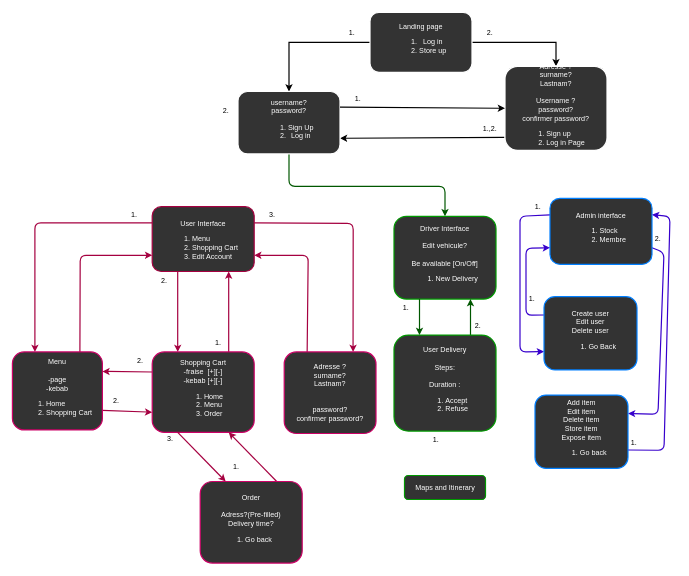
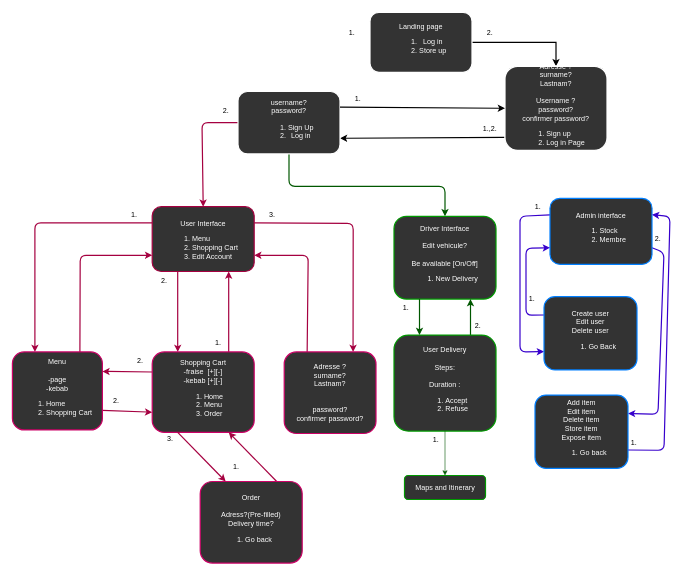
- <mxCell id="3" value="" style="edgeStyle=orthogonalEdgeStyle;rounded=0;orthogonalLoop=1;jettySize=auto;exitX=0;exitY=0.5;exitDx=0;exitDy=0;entryX=0.5;entryY=0;entryDx=0;entryDy=0;labelBorderColor=none;startArrow=none;strokeWidth=2;fontColor=#FFFFFF;html=1;labelBackgroundColor=none;" parent="1" source="4" target="9" edge="1"><mxGeometry relative="1" as="geometry"><mxPoint x="516" y="70" as="sourcePoint" /></mxGeometry></mxCell>
+ <mxCell id="7" value="" style="edgeStyle=none;labelBorderColor=none;exitX=0;exitY=0.5;exitDx=0;exitDy=0;entryX=0.5;entryY=0;entryDx=0;entryDy=0;fillColor=#d80073;strokeColor=#A50040;strokeWidth=2;fontColor=#FFFFFF;html=1;labelBackgroundColor=none;" parent="1" source="9" target="13" edge="1"><mxGeometry relative="1" as="geometry"><Array as="points"><mxPoint x="336" y="204" /></Array></mxGeometry></mxCell>
+ <mxCell id="28" value="" style="endArrow=classic;rounded=0;exitX=0.5;exitY=1;exitDx=0;exitDy=0;entryX=0.5;entryY=0;entryDx=0;entryDy=0;fillColor=#008a00;strokeColor=#005700;fontColor=#FFFFFF;html=1;labelBackgroundColor=none;" parent="1" source="27" target="53" edge="1"><mxGeometry width="50" height="50" relative="1" as="geometry"><mxPoint x="646" y="1288" as="sourcePoint" /><mxPoint x="736" y="762" as="targetPoint" /></mxGeometry></mxCell>
